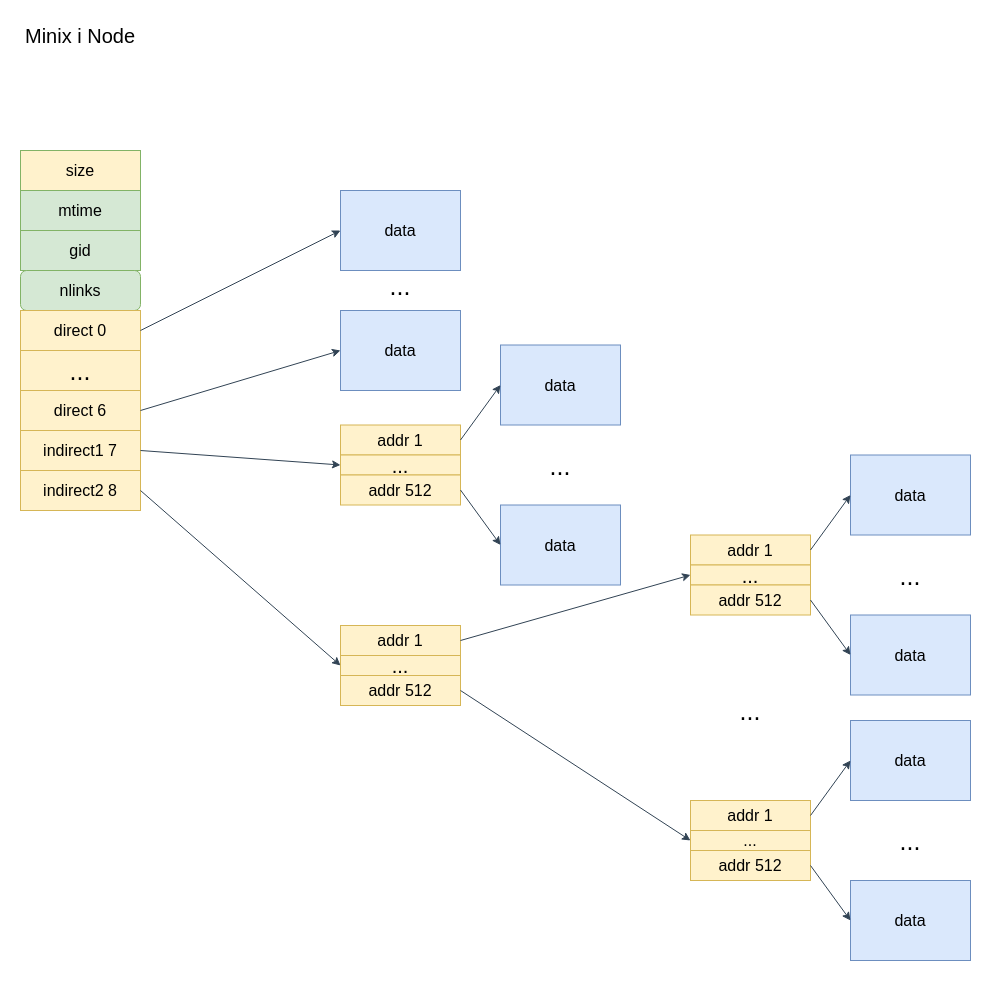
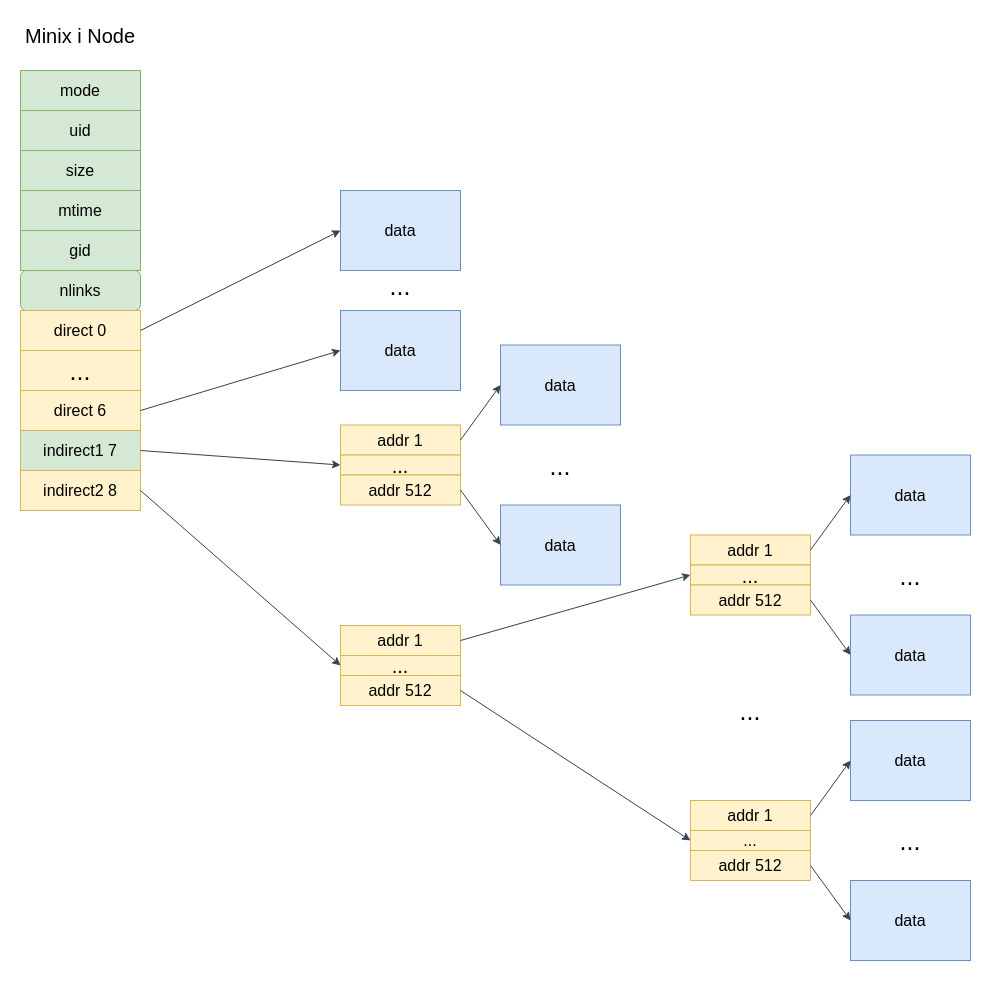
+ <mxCell id="2" value="mode" style="rounded=0;whiteSpace=wrap;html=1;fontSize=16;fillColor=#d5e8d4;strokeColor=#82b366;" vertex="1" parent="1"><mxGeometry x="20" y="70" width="120" height="40" as="geometry" /></mxCell>
+ <mxCell id="3" value="uid" style="rounded=0;whiteSpace=wrap;html=1;fontSize=16;fillColor=#d5e8d4;strokeColor=#82b366;" vertex="1" parent="1"><mxGeometry x="20" y="110" width="120" height="40" as="geometry" /></mxCell>
- <mxCell id="4" value="size" style="rounded=0;whiteSpace=wrap;html=1;fontSize=16;fillColor=#fff2cc;strokeColor=#82b366;" vertex="1" parent="1"><mxGeometry x="20" y="150" width="120" height="40" as="geometry" /></mxCell>
+ <mxCell id="4" value="size" style="rounded=0;whiteSpace=wrap;html=1;fontSize=16;fillColor=#d5e8d4;strokeColor=#82b366;" vertex="1" parent="1"><mxGeometry x="20" y="150" width="120" height="40" as="geometry" /></mxCell>
- <mxCell id="9" value="indirect1 7" style="rounded=0;whiteSpace=wrap;html=1;fontSize=16;fillColor=#fff2cc;strokeColor=#d6b656;" vertex="1" parent="1"><mxGeometry x="20" y="430" width="120" height="40" as="geometry" /></mxCell>
+ <mxCell id="9" value="indirect1 7" style="rounded=0;whiteSpace=wrap;html=1;fontSize=16;fillColor=#d5e8d4;strokeColor=#d6b656;" vertex="1" parent="1"><mxGeometry x="20" y="430" width="120" height="40" as="geometry" /></mxCell>
